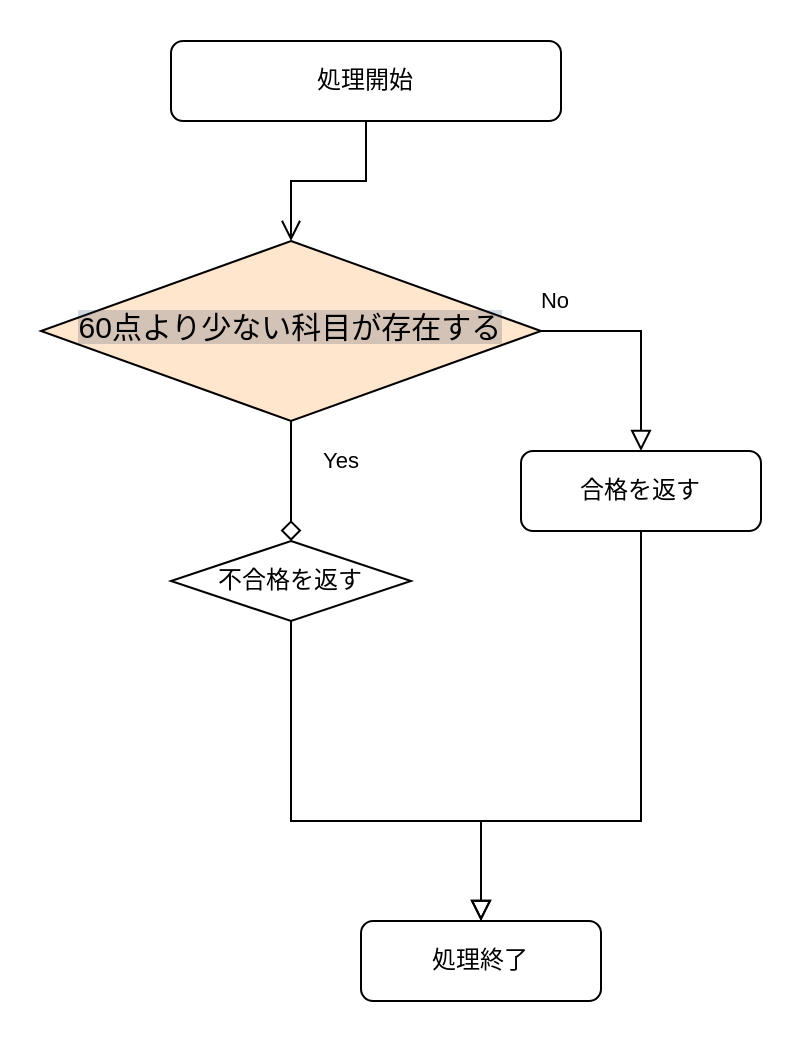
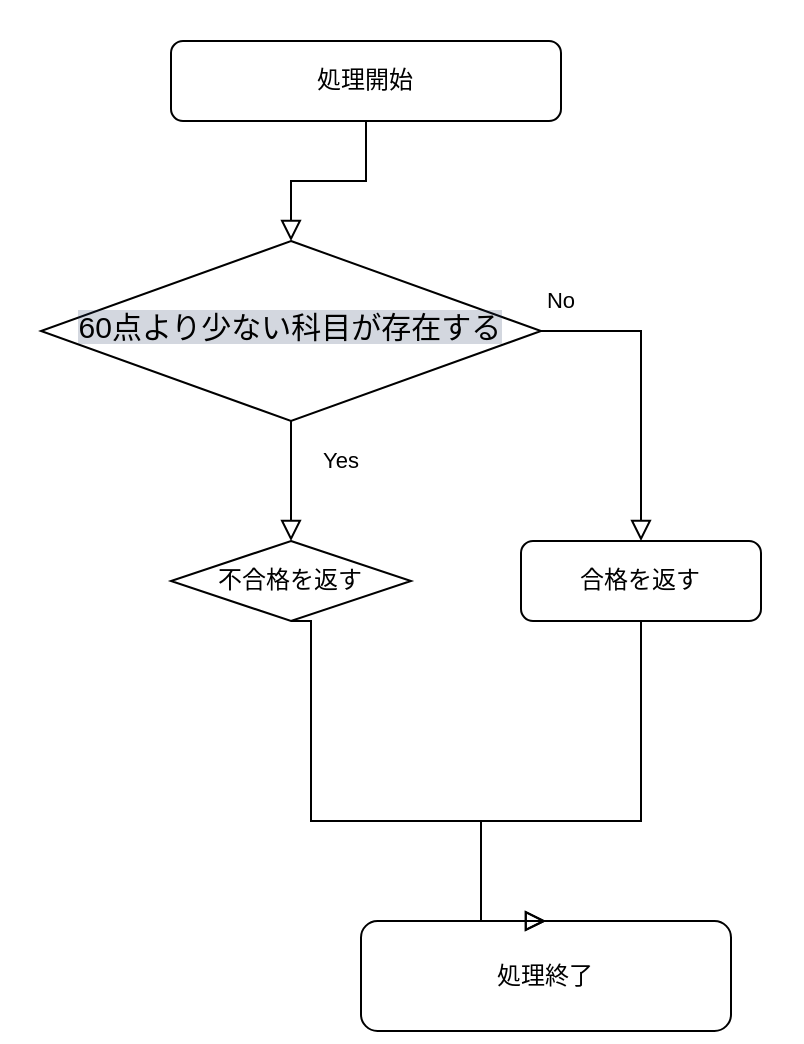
- <mxCell id="2" value="" style="rounded=0;html=1;jettySize=auto;orthogonalLoop=1;fontSize=11;endArrow=open;endFill=0;endSize=8;strokeWidth=1;shadow=0;labelBackgroundColor=none;edgeStyle=orthogonalEdgeStyle;" edge="1" parent="1" source="3" target="6"><mxGeometry relative="1" as="geometry" /></mxCell>
+ <mxCell id="2" value="" style="rounded=0;html=1;jettySize=auto;orthogonalLoop=1;fontSize=11;endArrow=block;endFill=0;endSize=8;strokeWidth=1;shadow=0;labelBackgroundColor=none;edgeStyle=orthogonalEdgeStyle;" edge="1" parent="1" source="3" target="6"><mxGeometry relative="1" as="geometry" /></mxCell>
- <mxCell id="6" value="&lt;span style=&quot;font-size: 15px ; background-color: rgba(35 , 58 , 97 , 0.2)&quot;&gt;60点より少ない科目が存在する&lt;/span&gt;" style="rhombus;whiteSpace=wrap;html=1;shadow=0;fontFamily=Helvetica;fontSize=12;align=center;strokeWidth=1;spacing=6;spacingTop=-4;fillColor=#ffe6cc;" vertex="1" parent="1"><mxGeometry x="20" y="120" width="250" height="90" as="geometry" /></mxCell>
+ <mxCell id="6" value="&lt;span style=&quot;font-size: 15px ; background-color: rgba(35 , 58 , 97 , 0.2)&quot;&gt;60点より少ない科目が存在する&lt;/span&gt;" style="rhombus;whiteSpace=wrap;html=1;shadow=0;fontFamily=Helvetica;fontSize=12;align=center;strokeWidth=1;spacing=6;spacingTop=-4;" vertex="1" parent="1"><mxGeometry x="20" y="120" width="250" height="90" as="geometry" /></mxCell>
- <mxCell id="10" value="合格を返す" style="rounded=1;whiteSpace=wrap;html=1;fontSize=12;glass=0;strokeWidth=1;shadow=0;" vertex="1" parent="1"><mxGeometry x="260" y="225" width="120" height="40" as="geometry" /></mxCell>
+ <mxCell id="10" value="合格を返す" style="rounded=1;whiteSpace=wrap;html=1;fontSize=12;glass=0;strokeWidth=1;shadow=0;" vertex="1" parent="1"><mxGeometry x="260" y="270" width="120" height="40" as="geometry" /></mxCell>
- <mxCell id="4" value="Yes" style="rounded=0;html=1;jettySize=auto;orthogonalLoop=1;fontSize=11;endArrow=diamond;endFill=0;endSize=8;strokeWidth=1;shadow=0;labelBackgroundColor=none;edgeStyle=orthogonalEdgeStyle;entryX=0.5;entryY=0;entryDx=0;entryDy=0;" edge="1" parent="1" source="6" target="8"><mxGeometry x="-0.333" y="25" relative="1" as="geometry"><mxPoint as="offset" /><mxPoint x="162" y="340" as="targetPoint" /><Array as="points" /></mxGeometry></mxCell>
+ <mxCell id="4" value="Yes" style="rounded=0;html=1;jettySize=auto;orthogonalLoop=1;fontSize=11;endArrow=block;endFill=0;endSize=8;strokeWidth=1;shadow=0;labelBackgroundColor=none;edgeStyle=orthogonalEdgeStyle;entryX=0.5;entryY=0;entryDx=0;entryDy=0;" edge="1" parent="1" source="6" target="8"><mxGeometry x="-0.333" y="25" relative="1" as="geometry"><mxPoint as="offset" /><mxPoint x="162" y="340" as="targetPoint" /><Array as="points" /></mxGeometry></mxCell>
- <mxCell id="7" value="処理終了" style="rounded=1;whiteSpace=wrap;html=1;fontSize=12;glass=0;strokeWidth=1;shadow=0;" vertex="1" parent="1"><mxGeometry x="180" y="460" width="120" height="40" as="geometry" /></mxCell>
+ <mxCell id="7" value="処理終了" style="rounded=1;whiteSpace=wrap;html=1;fontSize=12;glass=0;strokeWidth=1;shadow=0;" vertex="1" parent="1"><mxGeometry x="180" y="460" width="185" height="55" as="geometry" /></mxCell>
